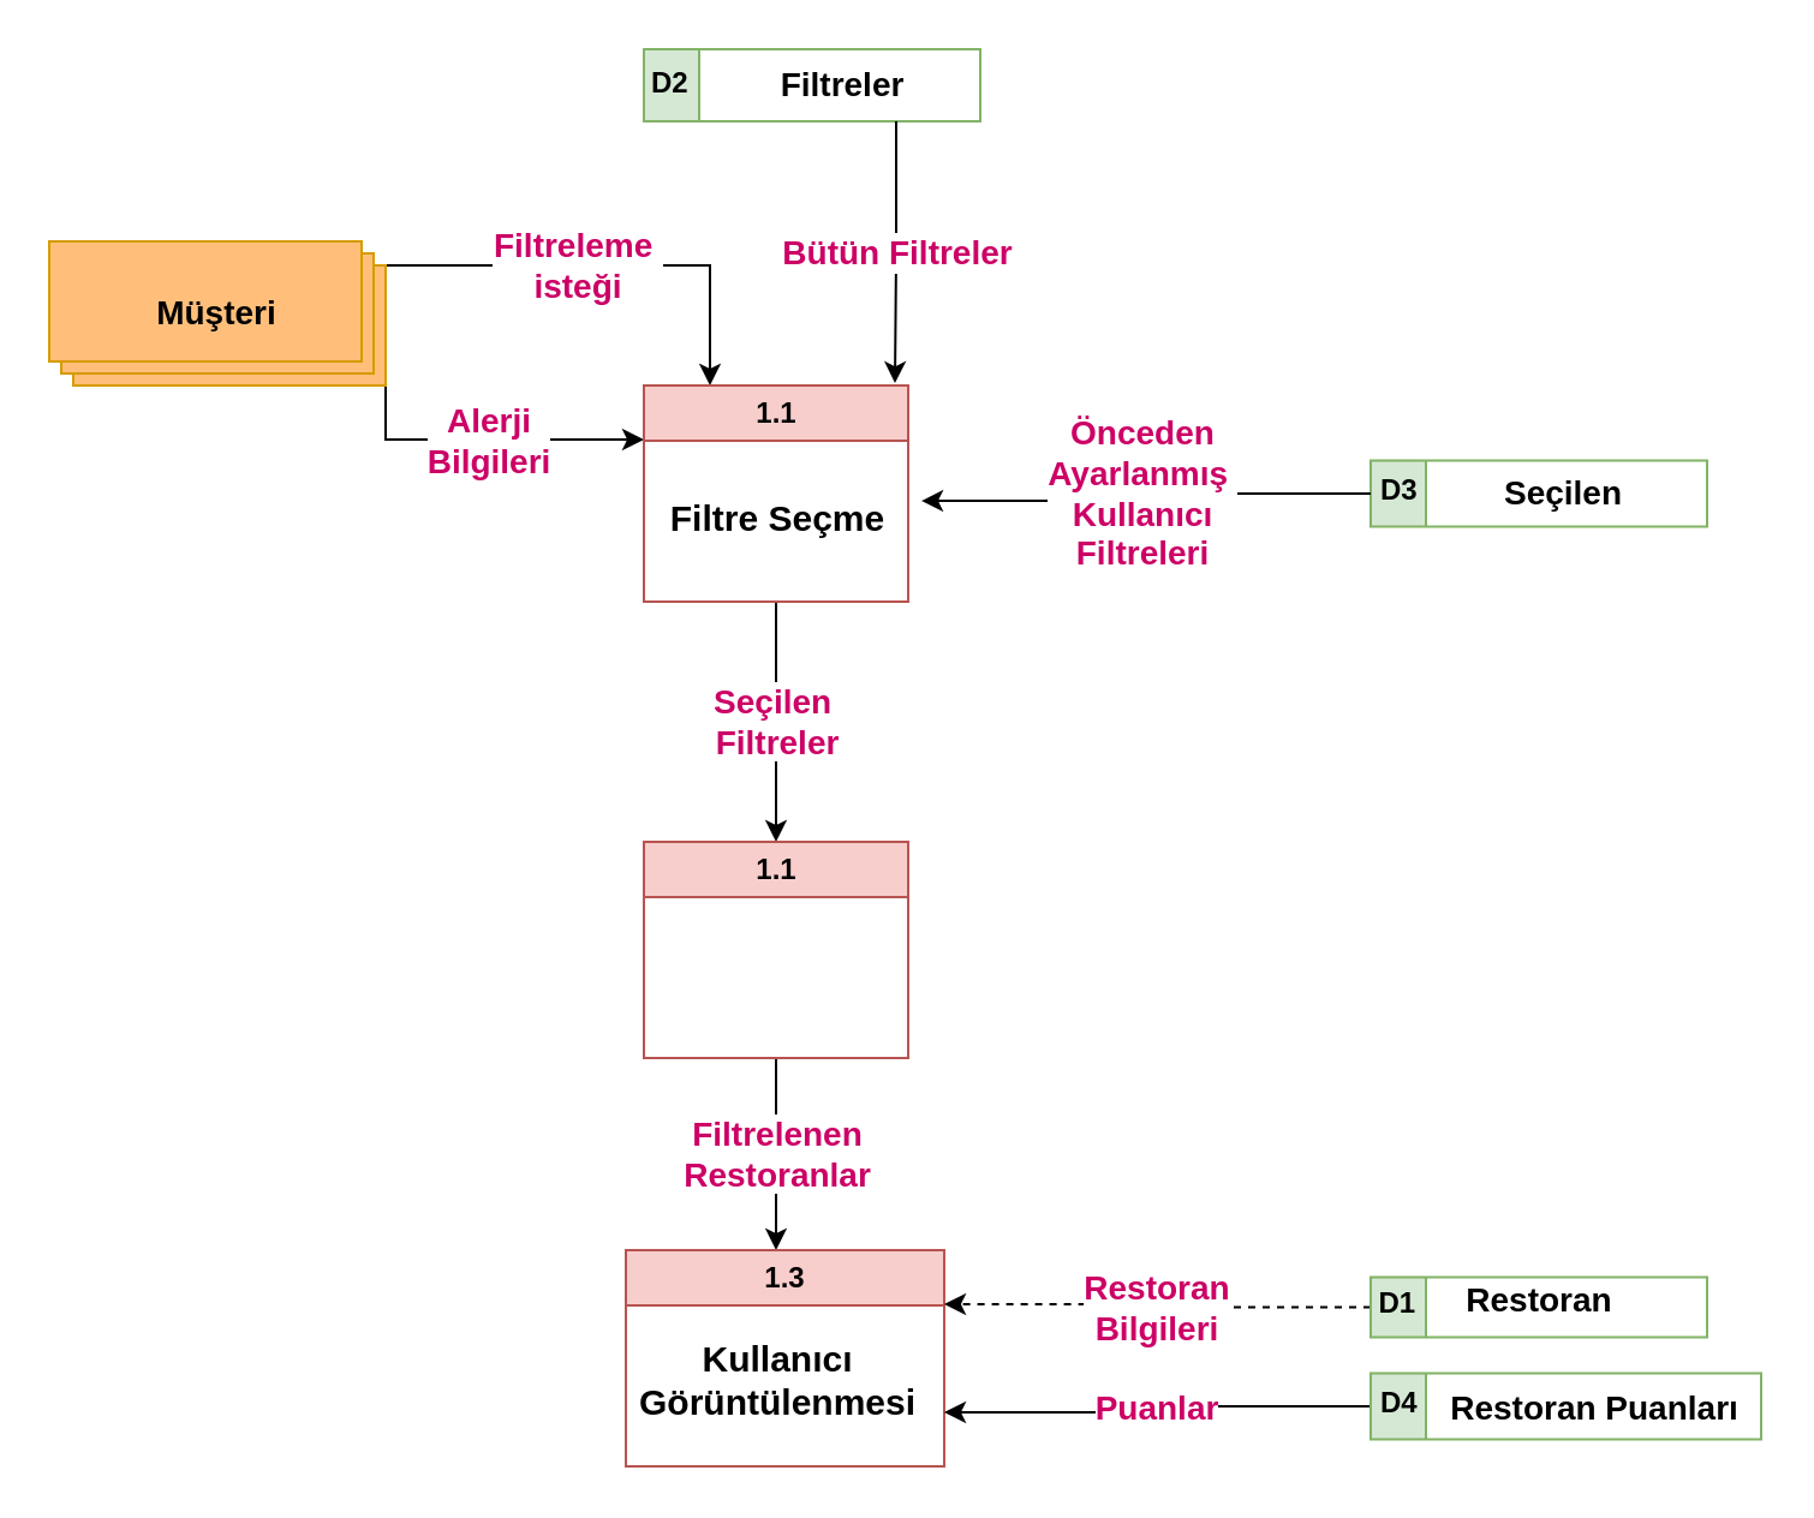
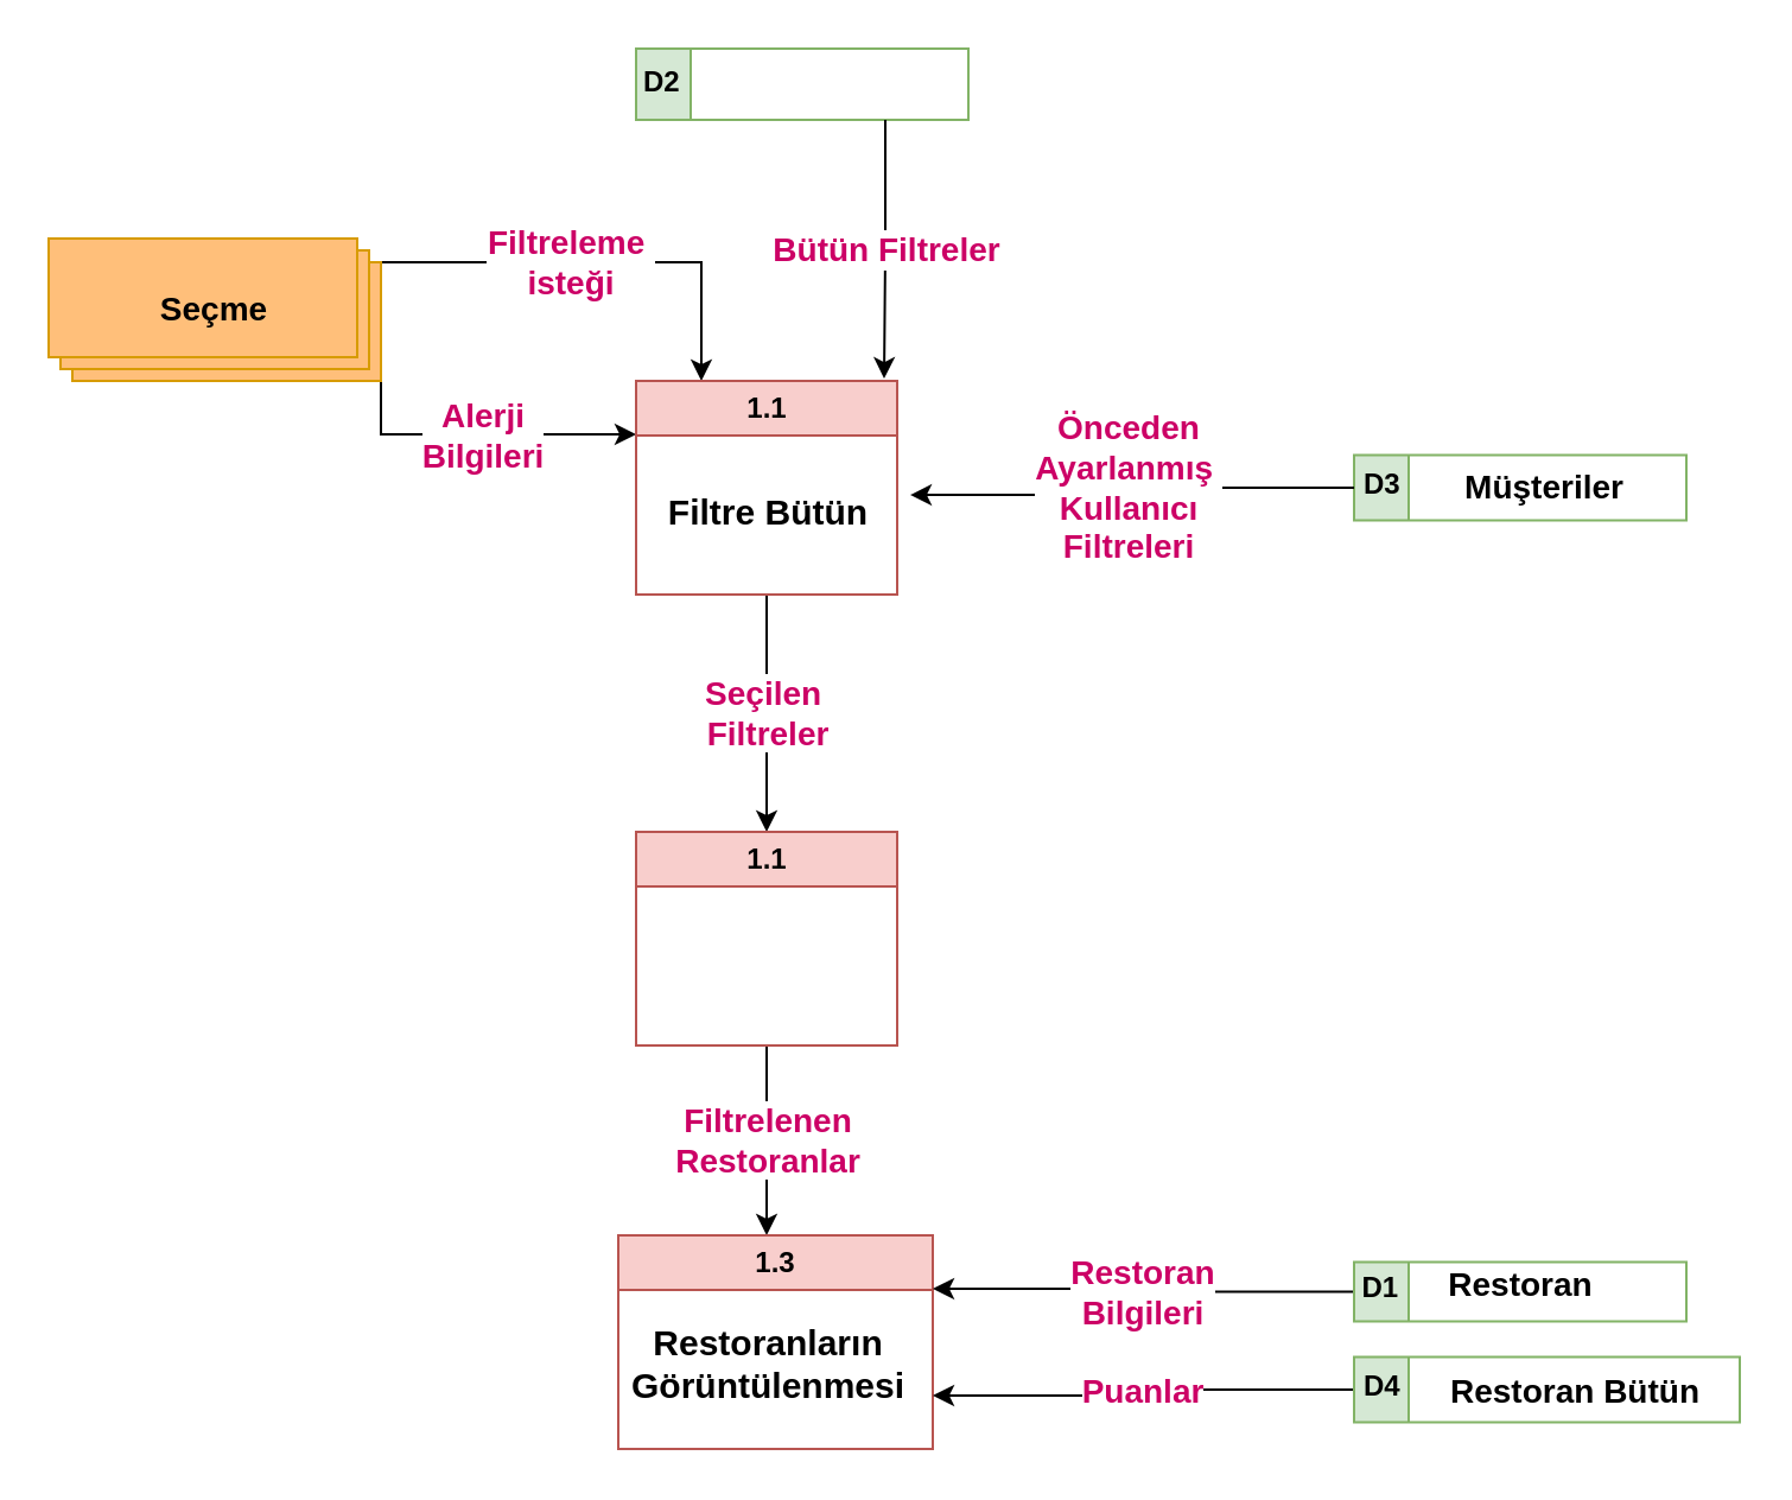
- <mxCell id="13" value="&lt;b&gt;&lt;font style=&quot;font-size: 14px;&quot;&gt;Filtreler&lt;/font&gt;&lt;/b&gt;" style="text;html=1;align=center;verticalAlign=middle;resizable=0;points=[];autosize=1;strokeColor=none;fillColor=none;" vertex="1" parent="12"><mxGeometry x="47.5" width="70" height="30" as="geometry" /></mxCell>
- <mxCell id="4" value="&lt;span style=&quot;font-size: 14px;&quot;&gt;&lt;b&gt;Müşteri&lt;/b&gt;&lt;/span&gt;" style="verticalLabelPosition=middle;verticalAlign=middle;html=1;shape=mxgraph.basic.layered_rect;dx=10;outlineConnect=0;whiteSpace=wrap;fillColor=#ffbf7a;strokeColor=#d79b00;labelPosition=center;align=center;" vertex="1" parent="1"><mxGeometry x="20" y="100" width="140" height="60" as="geometry" /></mxCell>
+ <mxCell id="4" value="&lt;span style=&quot;font-size: 14px;&quot;&gt;&lt;b&gt;Seçme&lt;/b&gt;&lt;/span&gt;" style="verticalLabelPosition=middle;verticalAlign=middle;html=1;shape=mxgraph.basic.layered_rect;dx=10;outlineConnect=0;whiteSpace=wrap;fillColor=#ffbf7a;strokeColor=#d79b00;labelPosition=center;align=center;" vertex="1" parent="1"><mxGeometry x="20" y="100" width="140" height="60" as="geometry" /></mxCell>
- <mxCell id="23" value="&lt;b&gt;&lt;font style=&quot;font-size: 14px;&quot;&gt;Seçilen&lt;/font&gt;&lt;/b&gt;" style="text;html=1;align=center;verticalAlign=middle;resizable=0;points=[];autosize=1;strokeColor=none;fillColor=none;" vertex="1" parent="1"><mxGeometry x="605" y="190" width="90" height="30" as="geometry" /></mxCell>
+ <mxCell id="23" value="&lt;b&gt;&lt;font style=&quot;font-size: 14px;&quot;&gt;Müşteriler&lt;/font&gt;&lt;/b&gt;" style="text;html=1;align=center;verticalAlign=middle;resizable=0;points=[];autosize=1;strokeColor=none;fillColor=none;" vertex="1" parent="1"><mxGeometry x="605" y="190" width="90" height="30" as="geometry" /></mxCell>
- <mxCell id="7" value="&lt;b&gt;&lt;font style=&quot;font-size: 15px;&quot;&gt;Filtre Seçme&lt;/font&gt;&lt;/b&gt;" style="text;html=1;align=center;verticalAlign=middle;resizable=0;points=[];autosize=1;strokeColor=none;fillColor=none;" vertex="1" parent="6"><mxGeometry y="40" width="110" height="30" as="geometry" /></mxCell>
+ <mxCell id="7" value="&lt;b&gt;&lt;font style=&quot;font-size: 15px;&quot;&gt;Filtre Bütün&lt;/font&gt;&lt;/b&gt;" style="text;html=1;align=center;verticalAlign=middle;resizable=0;points=[];autosize=1;strokeColor=none;fillColor=none;" vertex="1" parent="6"><mxGeometry y="40" width="110" height="30" as="geometry" /></mxCell>
- <mxCell id="15" value="&lt;b style=&quot;font-size: 14px;&quot;&gt;&lt;font color=&quot;#cc0066&quot; style=&quot;font-size: 14px;&quot;&gt;Restoran&lt;/font&gt;&lt;/b&gt;&lt;div style=&quot;font-size: 14px;&quot;&gt;&lt;b style=&quot;&quot;&gt;&lt;font color=&quot;#cc0066&quot; style=&quot;font-size: 14px;&quot;&gt;Bilgileri&lt;/font&gt;&lt;/b&gt;&lt;/div&gt;" style="edgeStyle=orthogonalEdgeStyle;rounded=0;orthogonalLoop=1;jettySize=auto;html=1;exitX=0;exitY=0.5;exitDx=0;exitDy=0;entryX=1;entryY=0.25;entryDx=0;entryDy=0;dashed=1;" edge="1" parent="1" source="16" target="10"><mxGeometry relative="1" as="geometry" /></mxCell>
+ <mxCell id="15" value="&lt;b style=&quot;font-size: 14px;&quot;&gt;&lt;font color=&quot;#cc0066&quot; style=&quot;font-size: 14px;&quot;&gt;Restoran&lt;/font&gt;&lt;/b&gt;&lt;div style=&quot;font-size: 14px;&quot;&gt;&lt;b style=&quot;&quot;&gt;&lt;font color=&quot;#cc0066&quot; style=&quot;font-size: 14px;&quot;&gt;Bilgileri&lt;/font&gt;&lt;/b&gt;&lt;/div&gt;" style="edgeStyle=orthogonalEdgeStyle;rounded=0;orthogonalLoop=1;jettySize=auto;html=1;exitX=0;exitY=0.5;exitDx=0;exitDy=0;entryX=1;entryY=0.25;entryDx=0;entryDy=0;" edge="1" parent="1" source="16" target="10"><mxGeometry relative="1" as="geometry" /></mxCell>
- <mxCell id="11" value="&lt;span style=&quot;font-size: 15px;&quot;&gt;&lt;b&gt;Kullanıcı&lt;/b&gt;&lt;/span&gt;&lt;div&gt;&lt;span style=&quot;font-size: 15px;&quot;&gt;&lt;b&gt;Görüntülenmesi&lt;/b&gt;&lt;/span&gt;&lt;/div&gt;" style="text;html=1;align=center;verticalAlign=middle;resizable=0;points=[];autosize=1;strokeColor=none;fillColor=none;" vertex="1" parent="10"><mxGeometry x="-7.5" y="28.75" width="140" height="50" as="geometry" /></mxCell>
+ <mxCell id="11" value="&lt;span style=&quot;font-size: 15px;&quot;&gt;&lt;b&gt;Restoranların&lt;/b&gt;&lt;/span&gt;&lt;div&gt;&lt;span style=&quot;font-size: 15px;&quot;&gt;&lt;b&gt;Görüntülenmesi&lt;/b&gt;&lt;/span&gt;&lt;/div&gt;" style="text;html=1;align=center;verticalAlign=middle;resizable=0;points=[];autosize=1;strokeColor=none;fillColor=none;" vertex="1" parent="10"><mxGeometry x="-7.5" y="28.75" width="140" height="50" as="geometry" /></mxCell>
- <mxCell id="20" value="&lt;b&gt;&lt;font style=&quot;font-size: 14px;&quot;&gt;Restoran Puanları&lt;/font&gt;&lt;/b&gt;" style="text;html=1;align=center;verticalAlign=middle;resizable=0;points=[];autosize=1;strokeColor=none;fillColor=none;" vertex="1" parent="19"><mxGeometry x="22.5" width="140" height="30" as="geometry" /></mxCell>
+ <mxCell id="20" value="&lt;b&gt;&lt;font style=&quot;font-size: 14px;&quot;&gt;Restoran Bütün&lt;/font&gt;&lt;/b&gt;" style="text;html=1;align=center;verticalAlign=middle;resizable=0;points=[];autosize=1;strokeColor=none;fillColor=none;" vertex="1" parent="19"><mxGeometry x="22.5" width="140" height="30" as="geometry" /></mxCell>
